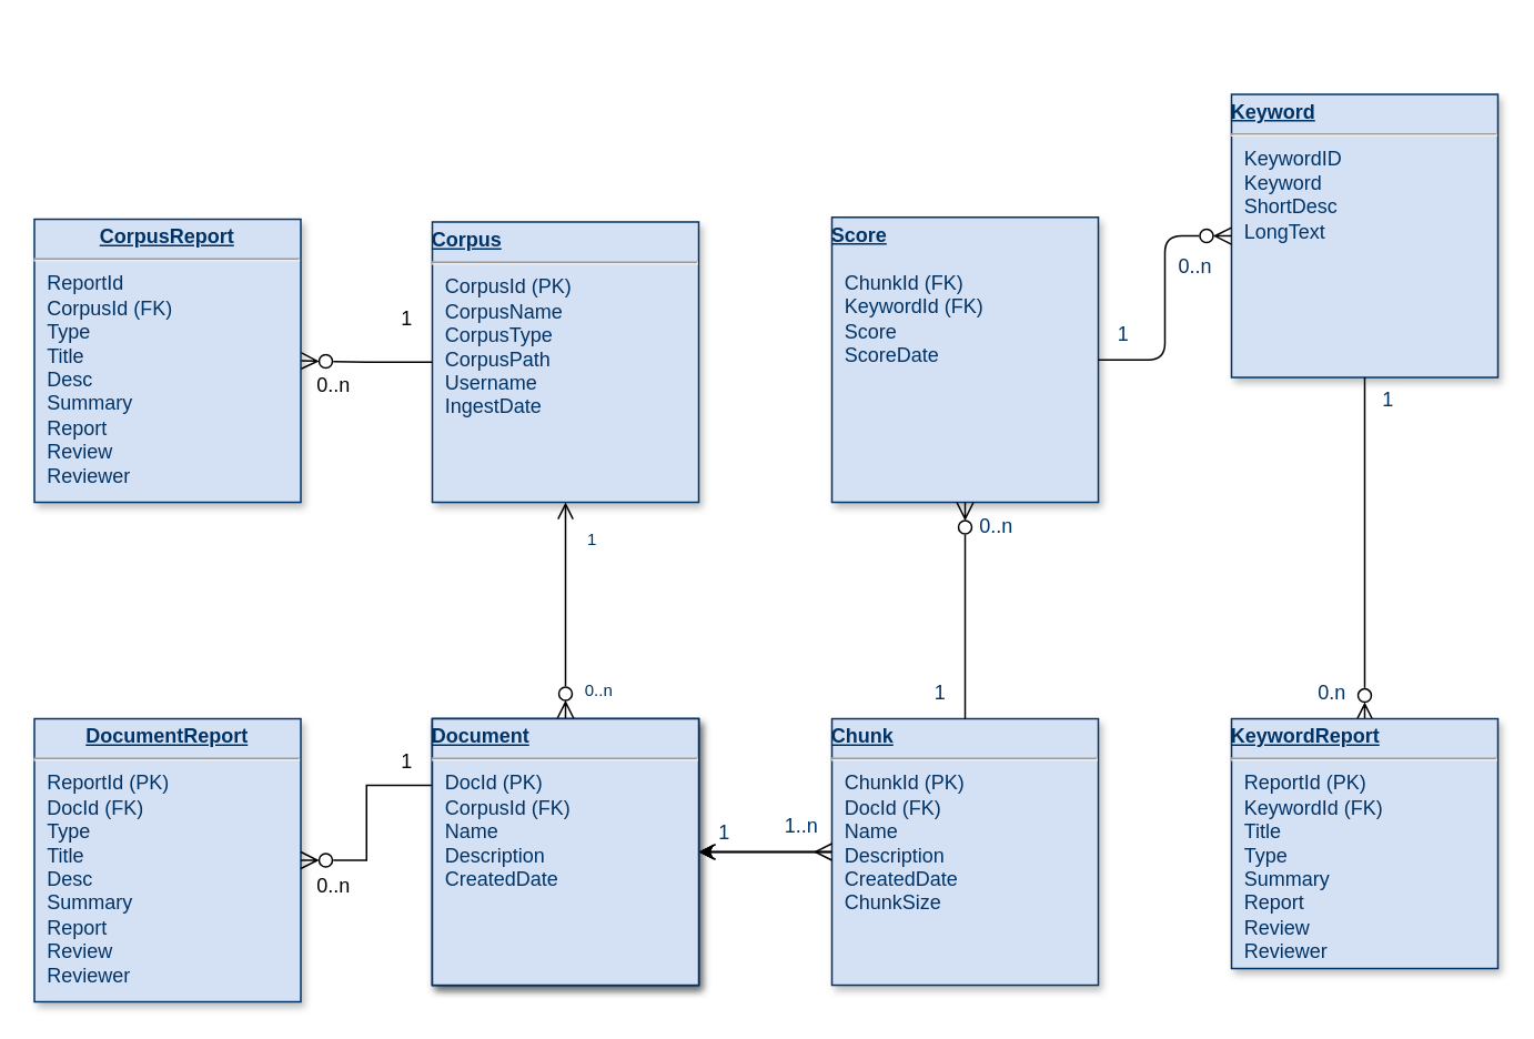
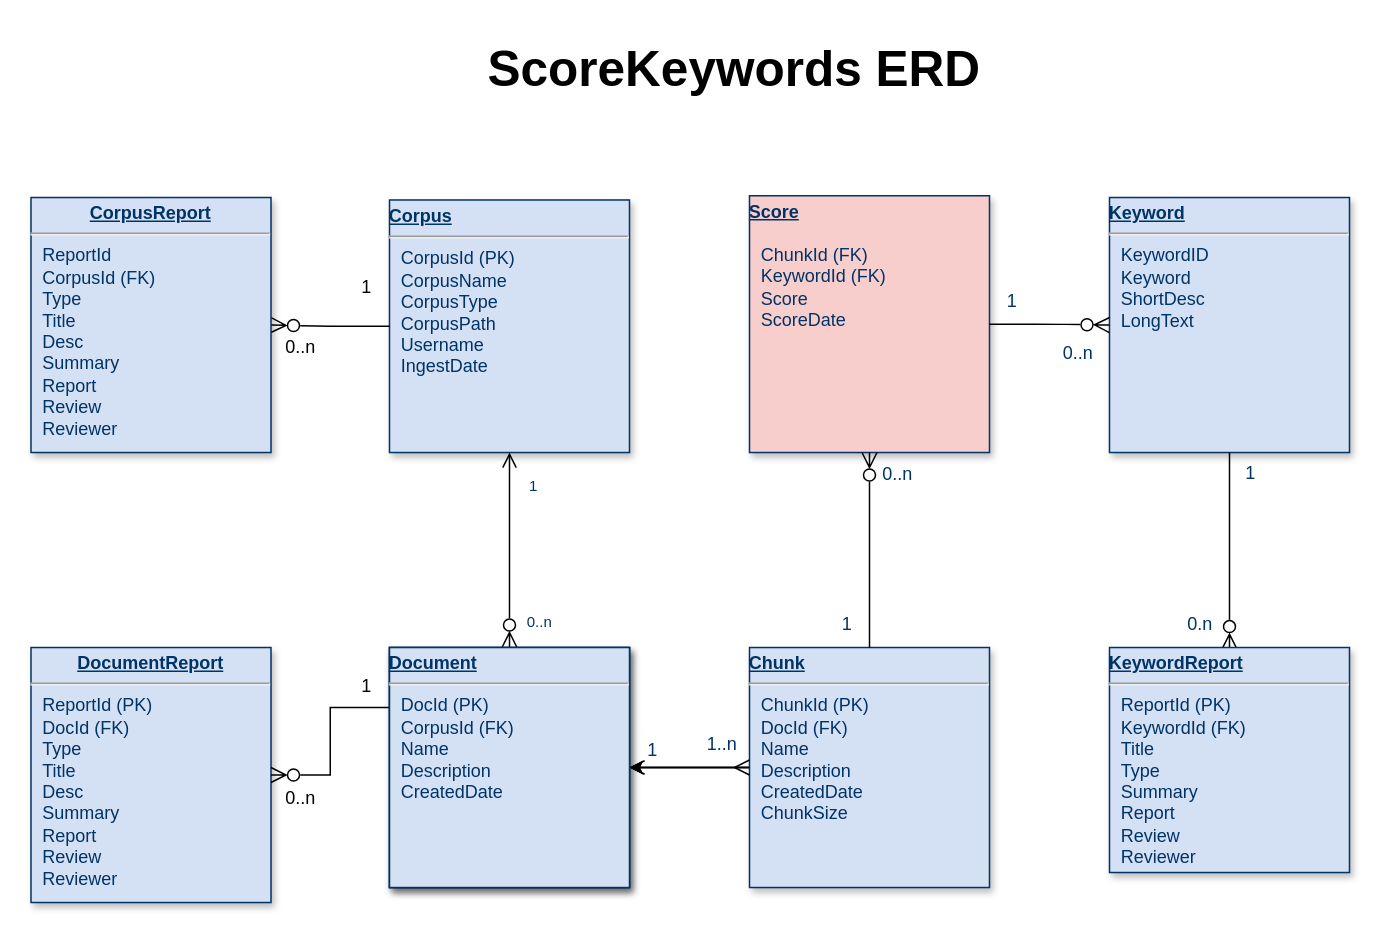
+ <mxCell id="33" value="ScoreKeywords ERD" style="text;html=1;align=center;verticalAlign=middle;whiteSpace=wrap;rounded=0;fontSize=33;fontStyle=1" vertex="1" parent="1"><mxGeometry x="299" y="20" width="380" height="50" as="geometry" /></mxCell>
- <mxCell id="7" value="&lt;p style=&quot;margin: 4px 0px 0px; text-decoration: underline;&quot;&gt;&lt;strong&gt;Keyword&lt;/strong&gt;&lt;/p&gt;&lt;hr&gt;&lt;p style=&quot;margin: 0px; margin-left: 8px;&quot;&gt;KeywordID&lt;/p&gt;&lt;p style=&quot;margin: 0px; margin-left: 8px;&quot;&gt;Keyword&lt;/p&gt;&lt;p style=&quot;margin: 0px; margin-left: 8px;&quot;&gt;ShortDesc&lt;br&gt;LongText&lt;/p&gt;" style="verticalAlign=top;align=left;overflow=fill;fontSize=12;fontFamily=Helvetica;html=1;strokeColor=#003366;shadow=1;fillColor=#D4E1F5;fontColor=#003366" parent="1" vertex="1"><mxGeometry x="739" y="56.18" width="160" height="170" as="geometry" /></mxCell>
+ <mxCell id="7" value="&lt;p style=&quot;margin: 4px 0px 0px; text-decoration: underline;&quot;&gt;&lt;strong&gt;Keyword&lt;/strong&gt;&lt;/p&gt;&lt;hr&gt;&lt;p style=&quot;margin: 0px; margin-left: 8px;&quot;&gt;KeywordID&lt;/p&gt;&lt;p style=&quot;margin: 0px; margin-left: 8px;&quot;&gt;Keyword&lt;/p&gt;&lt;p style=&quot;margin: 0px; margin-left: 8px;&quot;&gt;ShortDesc&lt;br&gt;LongText&lt;/p&gt;" style="verticalAlign=top;align=left;overflow=fill;fontSize=12;fontFamily=Helvetica;html=1;strokeColor=#003366;shadow=1;fillColor=#D4E1F5;fontColor=#003366" parent="1" vertex="1"><mxGeometry x="739" y="131.18" width="160" height="170" as="geometry" /></mxCell>
- <mxCell id="2" value="&lt;p style=&quot;margin: 4px 0px 0px; text-decoration: underline;&quot;&gt;&lt;strong&gt;Score&lt;/strong&gt;&lt;/p&gt;&lt;br&gt;&lt;p style=&quot;margin: 0px; margin-left: 8px;&quot;&gt;ChunkId (FK)&lt;br&gt;KeywordId (FK)&lt;/p&gt;&lt;p style=&quot;margin: 0px; margin-left: 8px;&quot;&gt;Score&lt;/p&gt;&lt;p style=&quot;margin: 0px; margin-left: 8px;&quot;&gt;ScoreDate&lt;/p&gt;&lt;p style=&quot;margin: 0px; margin-left: 8px;&quot;&gt;&lt;br&gt;&lt;/p&gt;" style="verticalAlign=top;align=left;overflow=fill;fontSize=12;fontFamily=Helvetica;html=1;strokeColor=#003366;shadow=1;fillColor=#D4E1F5;fontColor=#003366" parent="1" vertex="1"><mxGeometry x="499" y="130" width="160" height="171.18" as="geometry" /></mxCell>
+ <mxCell id="2" value="&lt;p style=&quot;margin: 4px 0px 0px; text-decoration: underline;&quot;&gt;&lt;strong&gt;Score&lt;/strong&gt;&lt;/p&gt;&lt;br&gt;&lt;p style=&quot;margin: 0px; margin-left: 8px;&quot;&gt;ChunkId (FK)&lt;br&gt;KeywordId (FK)&lt;/p&gt;&lt;p style=&quot;margin: 0px; margin-left: 8px;&quot;&gt;Score&lt;/p&gt;&lt;p style=&quot;margin: 0px; margin-left: 8px;&quot;&gt;ScoreDate&lt;/p&gt;&lt;p style=&quot;margin: 0px; margin-left: 8px;&quot;&gt;&lt;br&gt;&lt;/p&gt;" style="verticalAlign=top;align=left;overflow=fill;fontSize=12;fontFamily=Helvetica;html=1;strokeColor=#003366;shadow=1;fillColor=#f8cecc;fontColor=#003366;" parent="1" vertex="1"><mxGeometry x="499" y="130" width="160" height="171.18" as="geometry" /></mxCell>
